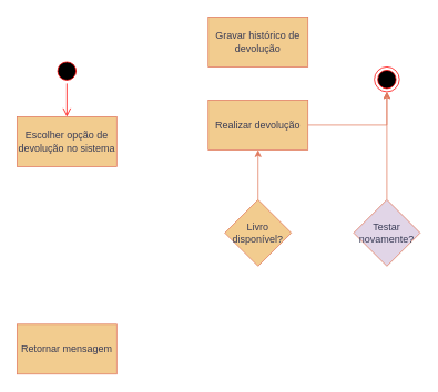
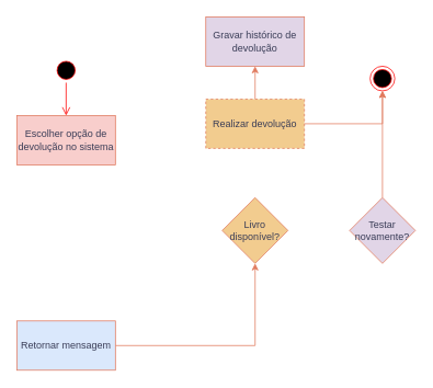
- <mxCell id="15" value="Gravar histórico de devolução" style="rounded=0;whiteSpace=wrap;html=1;strokeColor=#E07A5F;fontColor=#393C56;fillColor=#F2CC8F;" vertex="1" parent="1"><mxGeometry x="250" y="20" width="120" height="60" as="geometry" /></mxCell>
+ <mxCell id="15" value="Gravar histórico de devolução" style="rounded=0;whiteSpace=wrap;html=1;strokeColor=#E07A5F;fontColor=#393C56;fillColor=#e1d5e7;" vertex="1" parent="1"><mxGeometry x="250" y="20" width="120" height="60" as="geometry" /></mxCell>
+ <mxCell id="13" value="" style="edgeStyle=orthogonalEdgeStyle;rounded=0;orthogonalLoop=1;jettySize=auto;html=1;strokeColor=#E07A5F;fontColor=#393C56;fillColor=#F2CC8F;" edge="1" parent="1" source="14" target="15"><mxGeometry relative="1" as="geometry" /></mxCell>
- <mxCell id="14" value="Realizar devolução" style="rounded=0;whiteSpace=wrap;html=1;strokeColor=#E07A5F;fontColor=#393C56;fillColor=#F2CC8F;" vertex="1" parent="1"><mxGeometry x="250" y="120" width="120" height="60" as="geometry" /></mxCell>
+ <mxCell id="14" value="Realizar devolução" style="rounded=0;whiteSpace=wrap;html=1;strokeColor=#E07A5F;fontColor=#393C56;fillColor=#F2CC8F;dashed=1;" vertex="1" parent="1"><mxGeometry x="250" y="120" width="120" height="60" as="geometry" /></mxCell>
- <mxCell id="7" value="Escolher opção de devolução no sistema" style="rounded=0;whiteSpace=wrap;html=1;strokeColor=#E07A5F;fontColor=#393C56;fillColor=#F2CC8F;" vertex="1" parent="1"><mxGeometry x="20" y="140" width="120" height="60" as="geometry" /></mxCell>
+ <mxCell id="7" value="Escolher opção de devolução no sistema" style="rounded=0;whiteSpace=wrap;html=1;strokeColor=#E07A5F;fontColor=#393C56;fillColor=#f8cecc;" vertex="1" parent="1"><mxGeometry x="20" y="140" width="120" height="60" as="geometry" /></mxCell>
- <mxCell id="10" value="" style="edgeStyle=orthogonalEdgeStyle;rounded=0;orthogonalLoop=1;jettySize=auto;html=1;strokeColor=#E07A5F;fontColor=#393C56;fillColor=#F2CC8F;" edge="1" parent="1" source="11" target="14"><mxGeometry relative="1" as="geometry" /></mxCell>
- <mxCell id="9" value="Retornar mensagem" style="rounded=0;whiteSpace=wrap;html=1;strokeColor=#E07A5F;fontColor=#393C56;fillColor=#F2CC8F;" vertex="1" parent="1"><mxGeometry x="20" y="390" width="120" height="60" as="geometry" /></mxCell>
+ <mxCell id="9" value="Retornar mensagem" style="rounded=0;whiteSpace=wrap;html=1;strokeColor=#E07A5F;fontColor=#393C56;fillColor=#dae8fc;" vertex="1" parent="1"><mxGeometry x="20" y="390" width="120" height="60" as="geometry" /></mxCell>
+ <mxCell id="8" style="edgeStyle=orthogonalEdgeStyle;rounded=0;orthogonalLoop=1;jettySize=auto;html=1;strokeColor=#E07A5F;fontColor=#393C56;fillColor=#F2CC8F;" edge="1" parent="1" source="9" target="11"><mxGeometry relative="1" as="geometry" /></mxCell>
